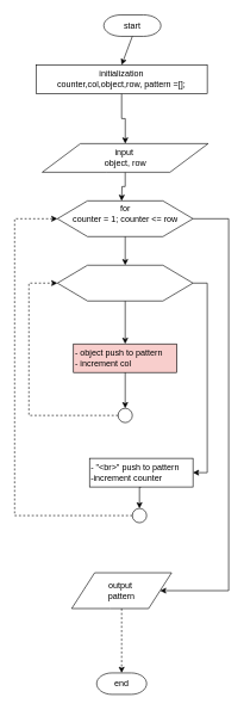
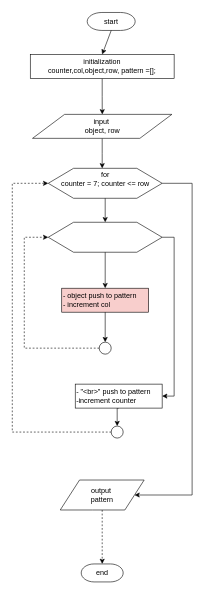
- <mxCell id="4" value="input&amp;nbsp;&lt;br&gt;object, row" style="shape=parallelogram;html=1;strokeWidth=1;perimeter=parallelogramPerimeter;whiteSpace=wrap;rounded=1;arcSize=0;size=0.23;" parent="1" vertex="1"><mxGeometry x="58.75" y="200" width="232.5" height="40" as="geometry" /></mxCell>
+ <mxCell id="4" value="input&amp;nbsp;&lt;br&gt;object, row" style="shape=parallelogram;html=1;strokeWidth=1;perimeter=parallelogramPerimeter;whiteSpace=wrap;rounded=1;arcSize=0;size=0.23;" parent="1" vertex="1"><mxGeometry x="53.75" y="190" width="232.5" height="40" as="geometry" /></mxCell>
- <mxCell id="16" value="for &lt;br&gt;counter = 1; counter &amp;lt;= row" style="text;html=1;align=center;verticalAlign=middle;resizable=0;points=[];autosize=1;" vertex="1" parent="14"><mxGeometry x="15" y="3" width="160" height="30" as="geometry" /></mxCell>
+ <mxCell id="16" value="for &lt;br&gt;counter = 7; counter &amp;lt;= row" style="text;html=1;align=center;verticalAlign=middle;resizable=0;points=[];autosize=1;" vertex="1" parent="14"><mxGeometry x="15" y="3" width="160" height="30" as="geometry" /></mxCell>
